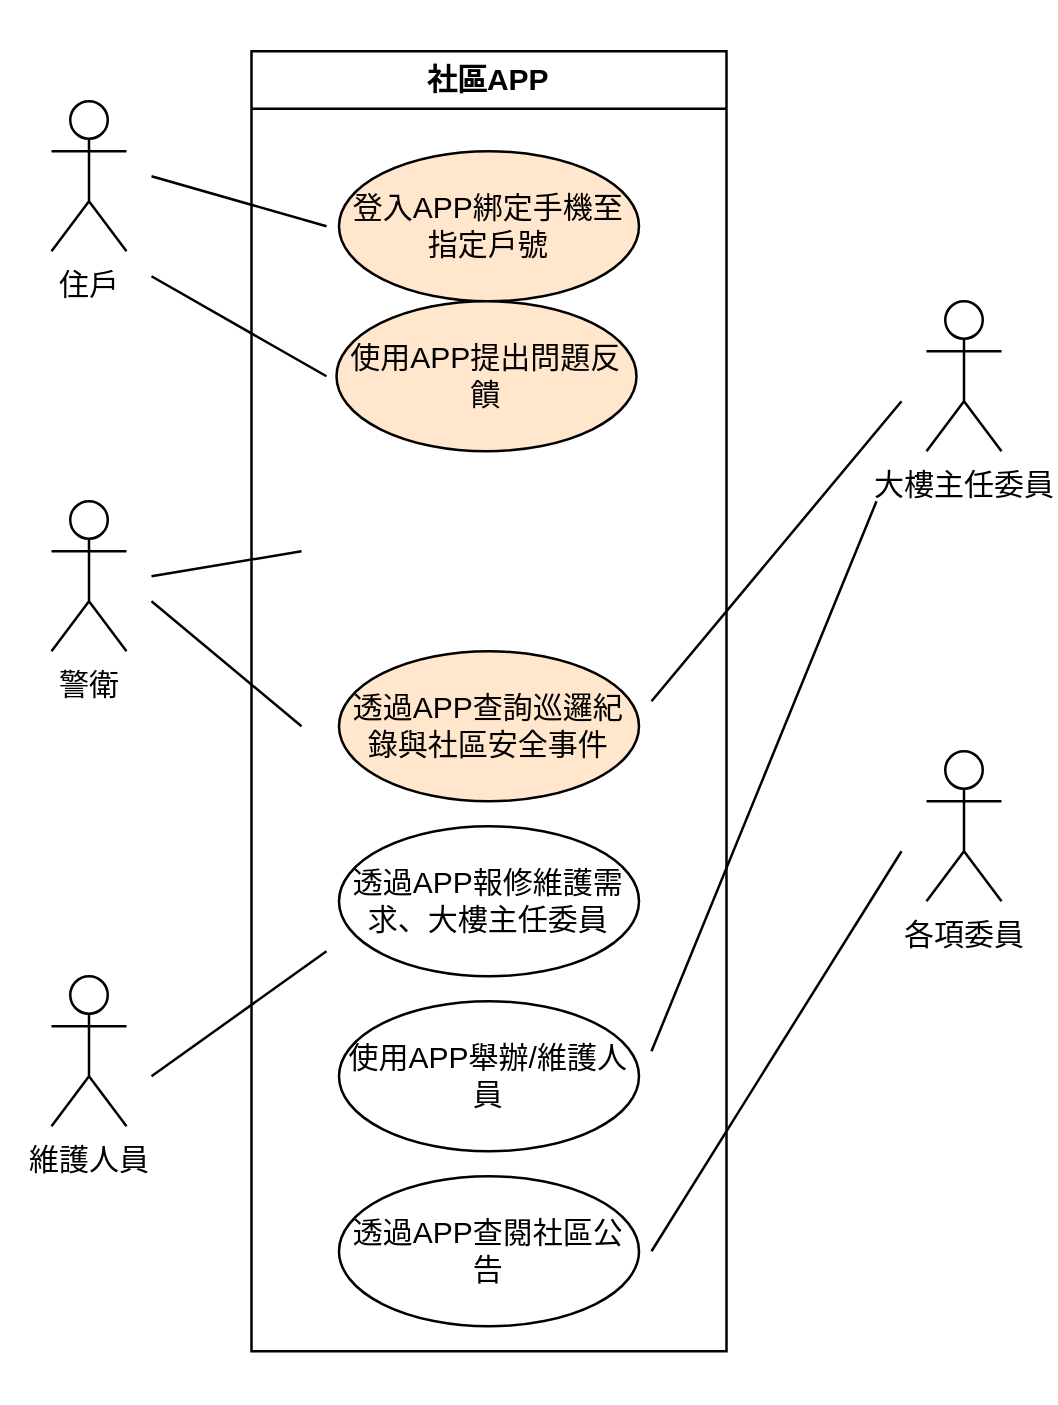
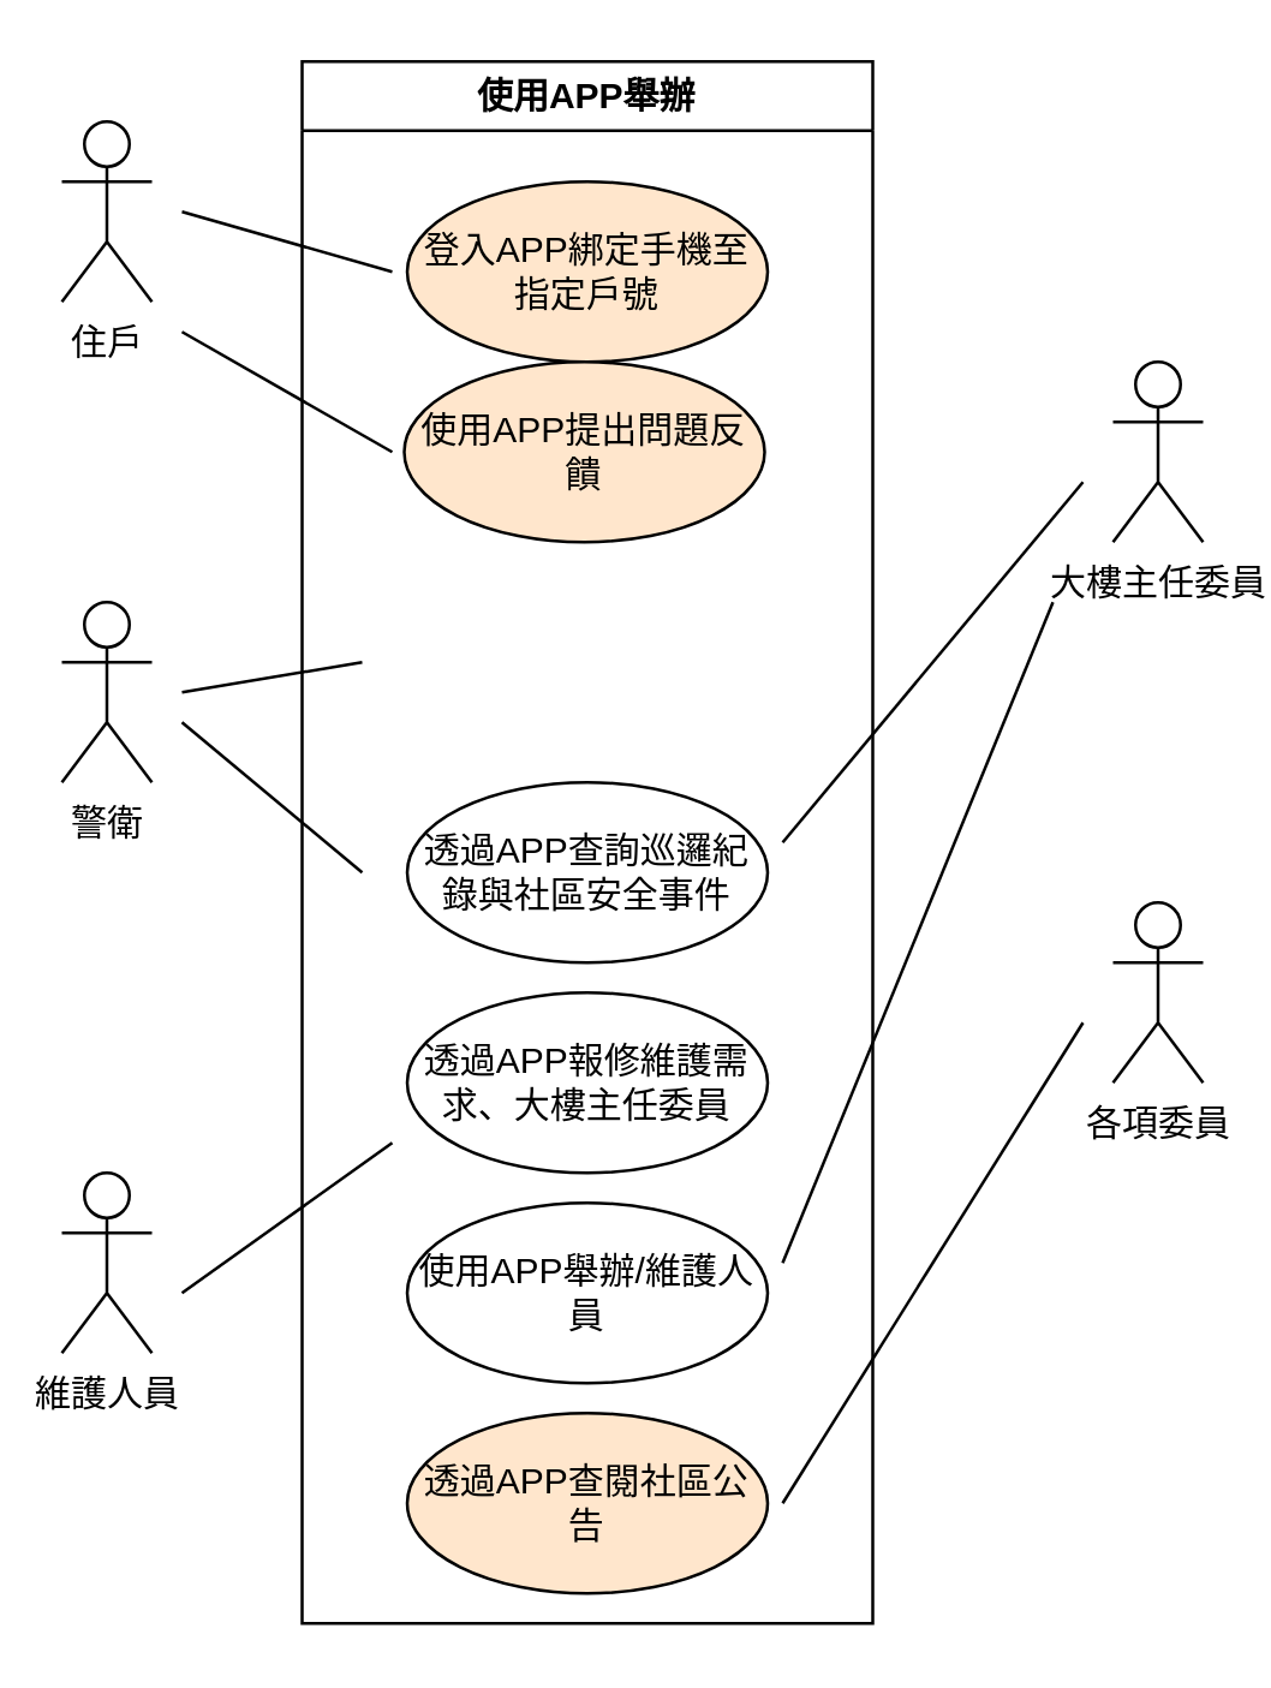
- <mxCell id="3" value="社區APP" style="swimlane;whiteSpace=wrap;html=1;" vertex="1" parent="1"><mxGeometry x="100" y="20" width="190" height="520" as="geometry" /></mxCell>
+ <mxCell id="3" value="使用APP舉辦" style="swimlane;whiteSpace=wrap;html=1;" vertex="1" parent="1"><mxGeometry x="100" y="20" width="190" height="520" as="geometry" /></mxCell>
- <mxCell id="7" value="透過APP查詢巡邏紀錄與社區安全事件" style="ellipse;whiteSpace=wrap;html=1;fillColor=#ffe6cc;" vertex="1" parent="3"><mxGeometry x="35" y="240" width="120" height="60" as="geometry" /></mxCell>
+ <mxCell id="7" value="透過APP查詢巡邏紀錄與社區安全事件" style="ellipse;whiteSpace=wrap;html=1;" vertex="1" parent="3"><mxGeometry x="35" y="240" width="120" height="60" as="geometry" /></mxCell>
- <mxCell id="9" value="透過APP查閱社區公告" style="ellipse;whiteSpace=wrap;html=1;" vertex="1" parent="3"><mxGeometry x="35" y="450" width="120" height="60" as="geometry" /></mxCell>
+ <mxCell id="9" value="透過APP查閱社區公告" style="ellipse;whiteSpace=wrap;html=1;fillColor=#ffe6cc;" vertex="1" parent="3"><mxGeometry x="35" y="450" width="120" height="60" as="geometry" /></mxCell>
